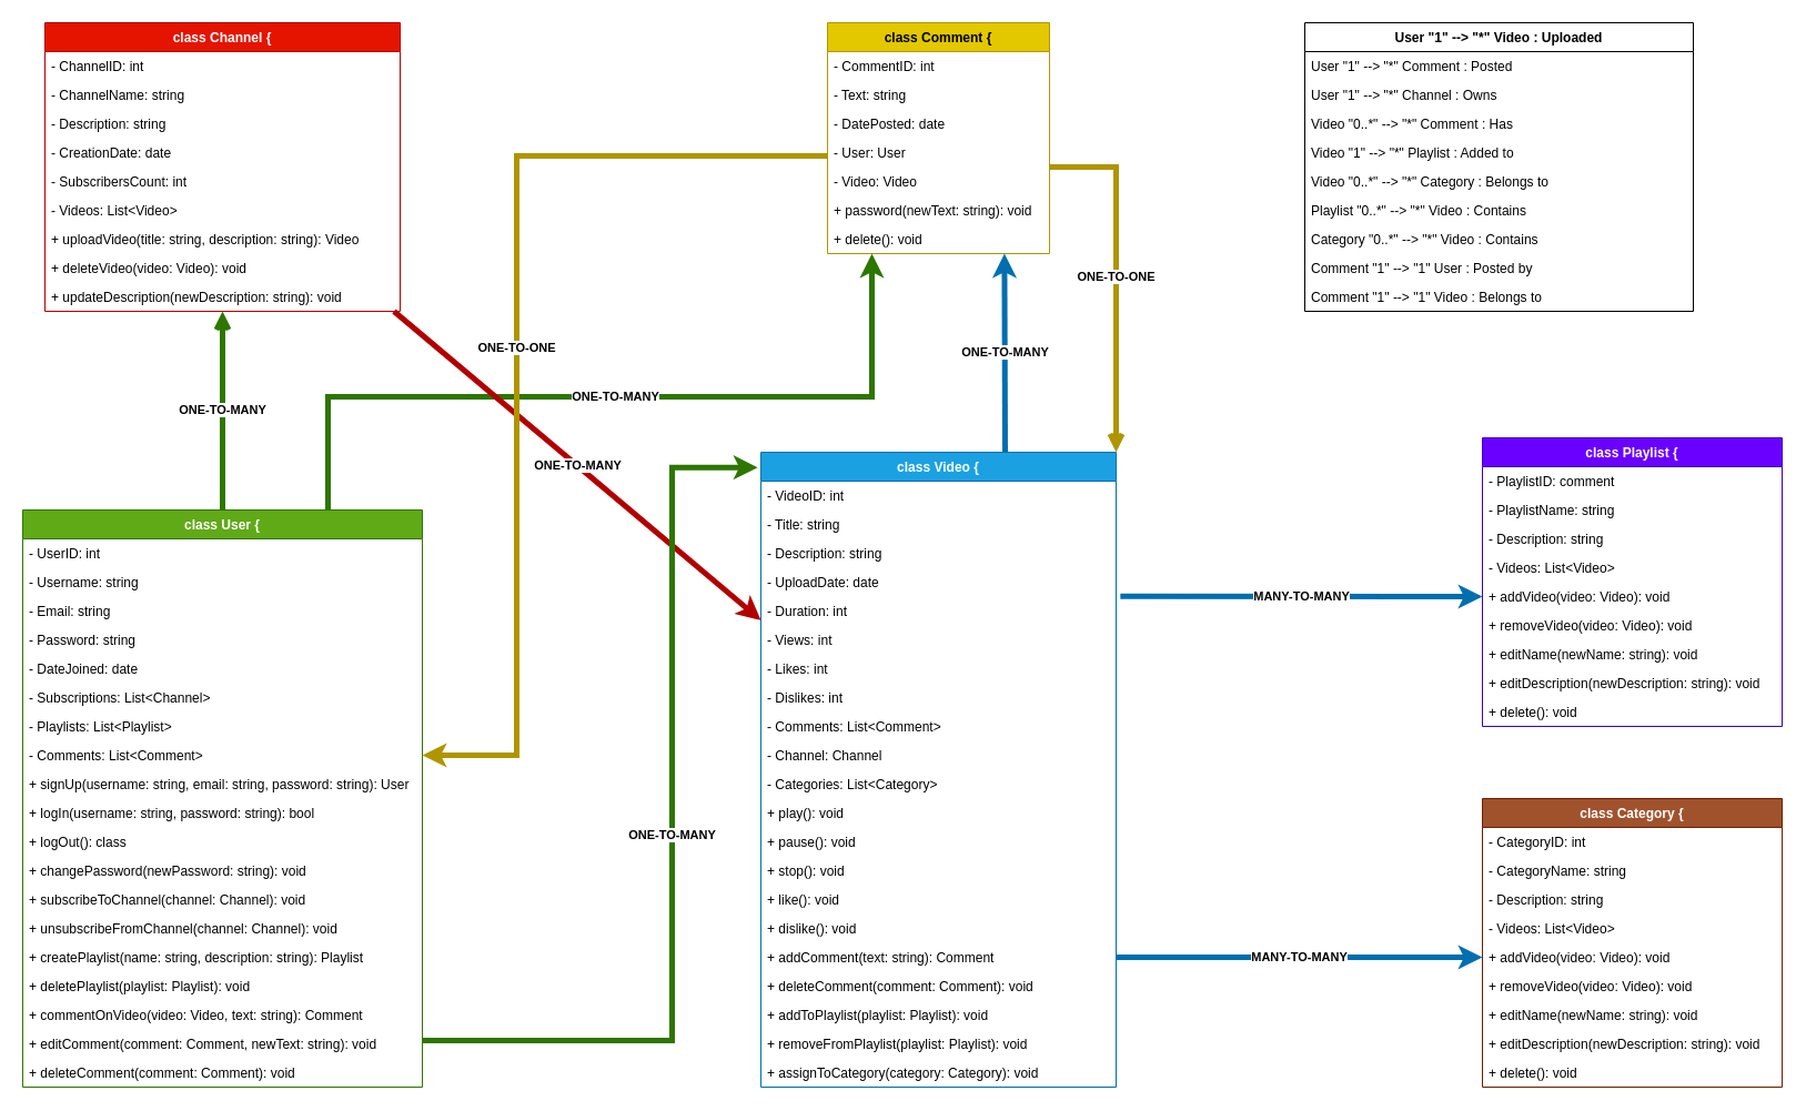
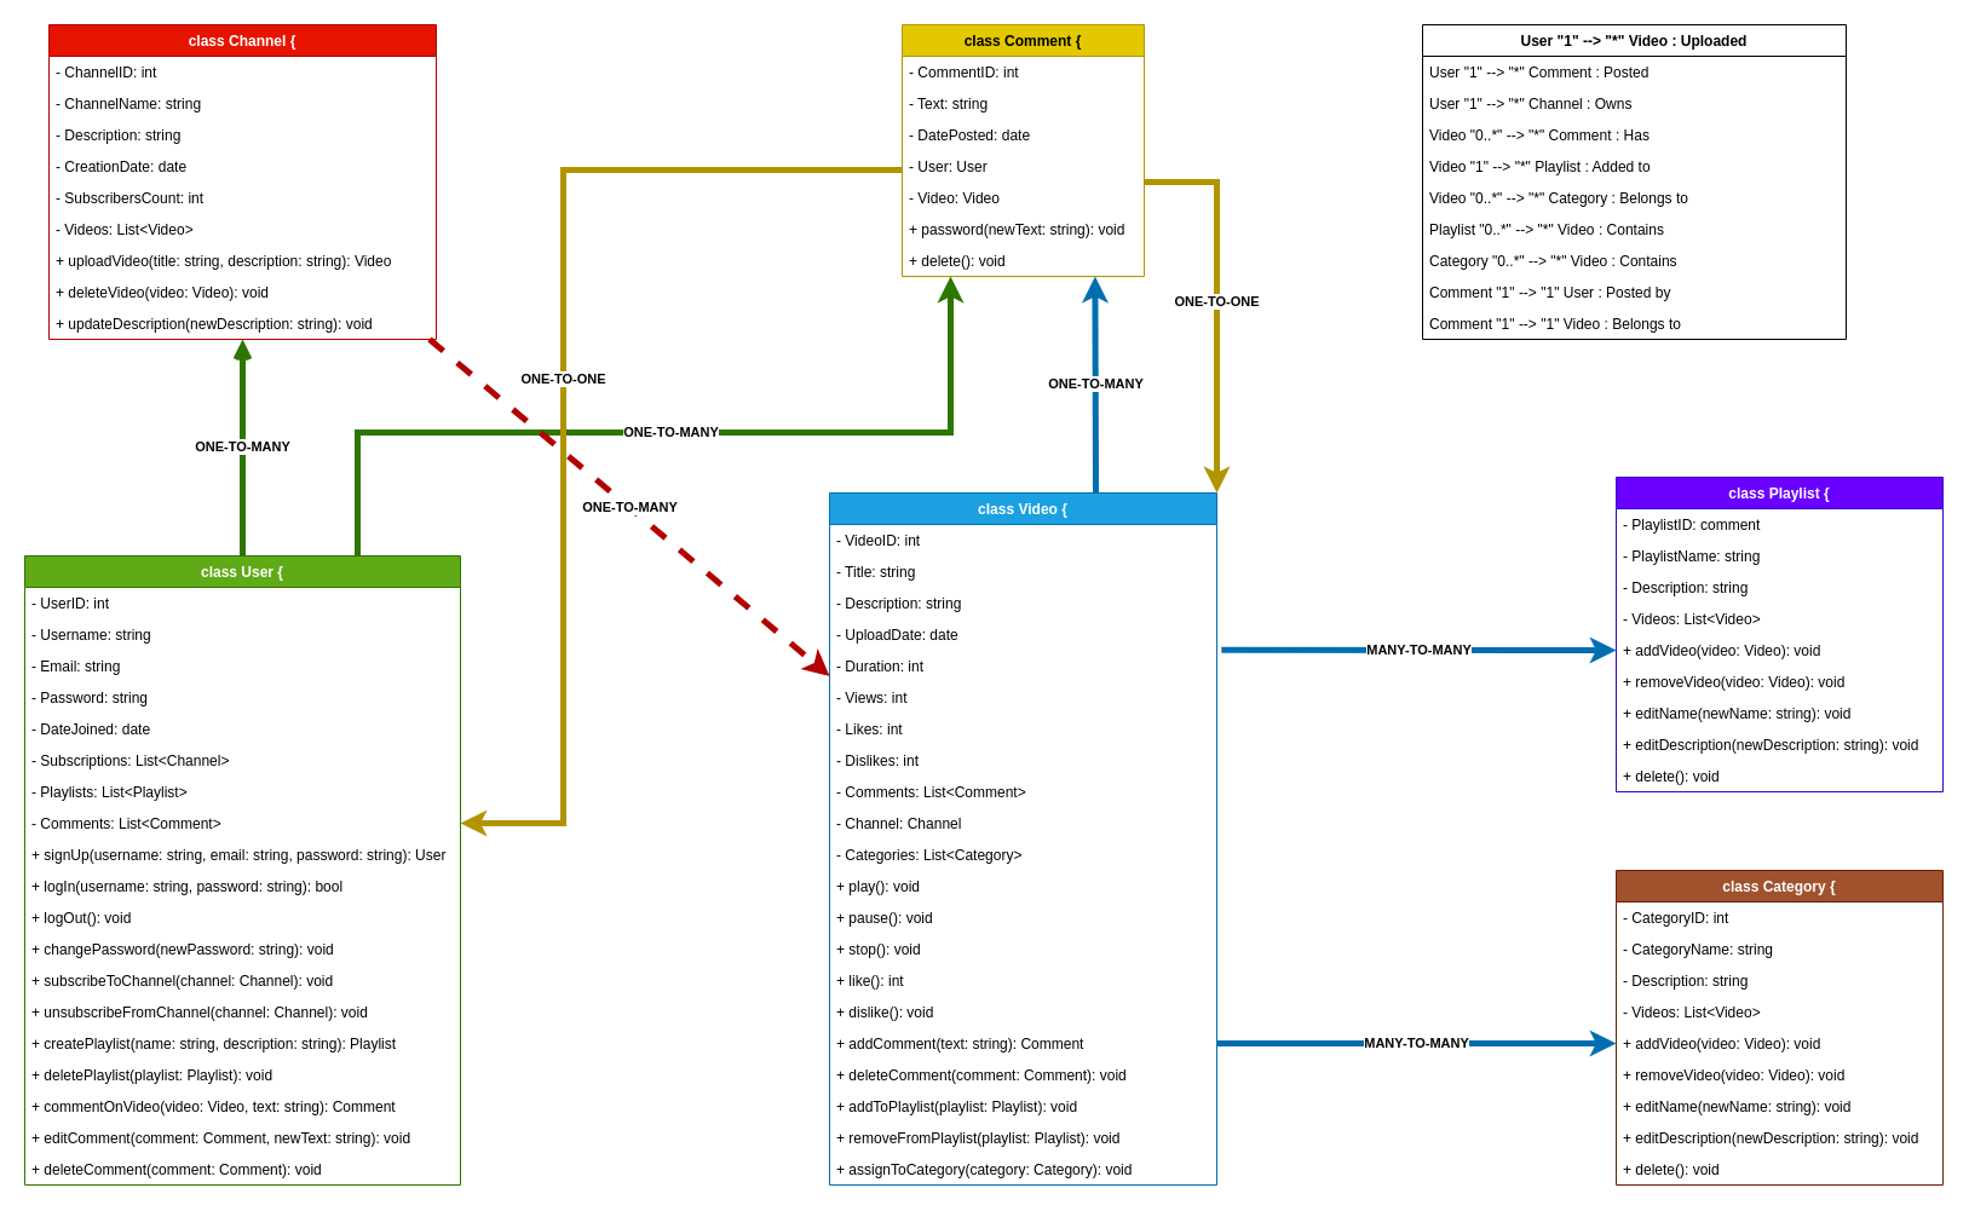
- <mxCell id="49" value="ONE-TO-MANY" style="rounded=0;orthogonalLoop=1;jettySize=auto;html=1;fillColor=#e51400;strokeColor=#B20000;strokeWidth=5;fontStyle=1;" edge="1" parent="1" source="50" target="27"><mxGeometry relative="1" as="geometry"><mxPoint x="365" y="307" as="sourcePoint" /></mxGeometry></mxCell>
+ <mxCell id="49" value="ONE-TO-MANY" style="rounded=0;orthogonalLoop=1;jettySize=auto;html=1;fillColor=#e51400;strokeColor=#B20000;strokeWidth=5;fontStyle=1;dashed=1;" edge="1" parent="1" source="50" target="27"><mxGeometry relative="1" as="geometry"><mxPoint x="365" y="307" as="sourcePoint" /></mxGeometry></mxCell>
- <mxCell id="61" value="ONE-TO-ONE" style="edgeStyle=orthogonalEdgeStyle;rounded=0;orthogonalLoop=1;jettySize=auto;html=1;fillColor=#e3c800;strokeColor=#B09500;strokeWidth=5;fontStyle=1;endArrow=open;" edge="1" parent="1" source="62" target="27"><mxGeometry relative="1" as="geometry"><Array as="points"><mxPoint x="1005" y="150" /></Array></mxGeometry></mxCell>
+ <mxCell id="61" value="ONE-TO-ONE" style="edgeStyle=orthogonalEdgeStyle;rounded=0;orthogonalLoop=1;jettySize=auto;html=1;fillColor=#e3c800;strokeColor=#B09500;strokeWidth=5;fontStyle=1" edge="1" parent="1" source="62" target="27"><mxGeometry relative="1" as="geometry"><Array as="points"><mxPoint x="1005" y="150" /></Array></mxGeometry></mxCell>
- <mxCell id="15" value="    + logOut(): class" style="text;strokeColor=none;fillColor=none;align=left;verticalAlign=top;spacingLeft=4;spacingRight=4;overflow=hidden;rotatable=0;points=[[0,0.5],[1,0.5]];portConstraint=eastwest;" vertex="1" parent="4"><mxGeometry y="286" width="360" height="26" as="geometry" /></mxCell>
+ <mxCell id="15" value="    + logOut(): void" style="text;strokeColor=none;fillColor=none;align=left;verticalAlign=top;spacingLeft=4;spacingRight=4;overflow=hidden;rotatable=0;points=[[0,0.5],[1,0.5]];portConstraint=eastwest;" vertex="1" parent="4"><mxGeometry y="286" width="360" height="26" as="geometry" /></mxCell>
- <mxCell id="100" value="ONE-TO-MANY" style="rounded=0;orthogonalLoop=1;jettySize=auto;html=1;entryX=-0.009;entryY=0.024;entryDx=0;entryDy=0;entryPerimeter=0;fillColor=#60a917;strokeColor=#2D7600;strokeWidth=5;edgeStyle=orthogonalEdgeStyle;fontStyle=1" edge="1" parent="1" source="4" target="27"><mxGeometry x="0.001" relative="1" as="geometry"><Array as="points"><mxPoint x="605" y="937" /><mxPoint x="605" y="421" /></Array><mxPoint as="offset" /></mxGeometry></mxCell>
- <mxCell id="42" value="    + like(): void" style="text;strokeColor=none;fillColor=none;align=left;verticalAlign=top;spacingLeft=4;spacingRight=4;overflow=hidden;rotatable=0;points=[[0,0.5],[1,0.5]];portConstraint=eastwest;" vertex="1" parent="27"><mxGeometry y="390" width="320" height="26" as="geometry" /></mxCell>
+ <mxCell id="42" value="    + like(): int" style="text;strokeColor=none;fillColor=none;align=left;verticalAlign=top;spacingLeft=4;spacingRight=4;overflow=hidden;rotatable=0;points=[[0,0.5],[1,0.5]];portConstraint=eastwest;" vertex="1" parent="27"><mxGeometry y="390" width="320" height="26" as="geometry" /></mxCell>
